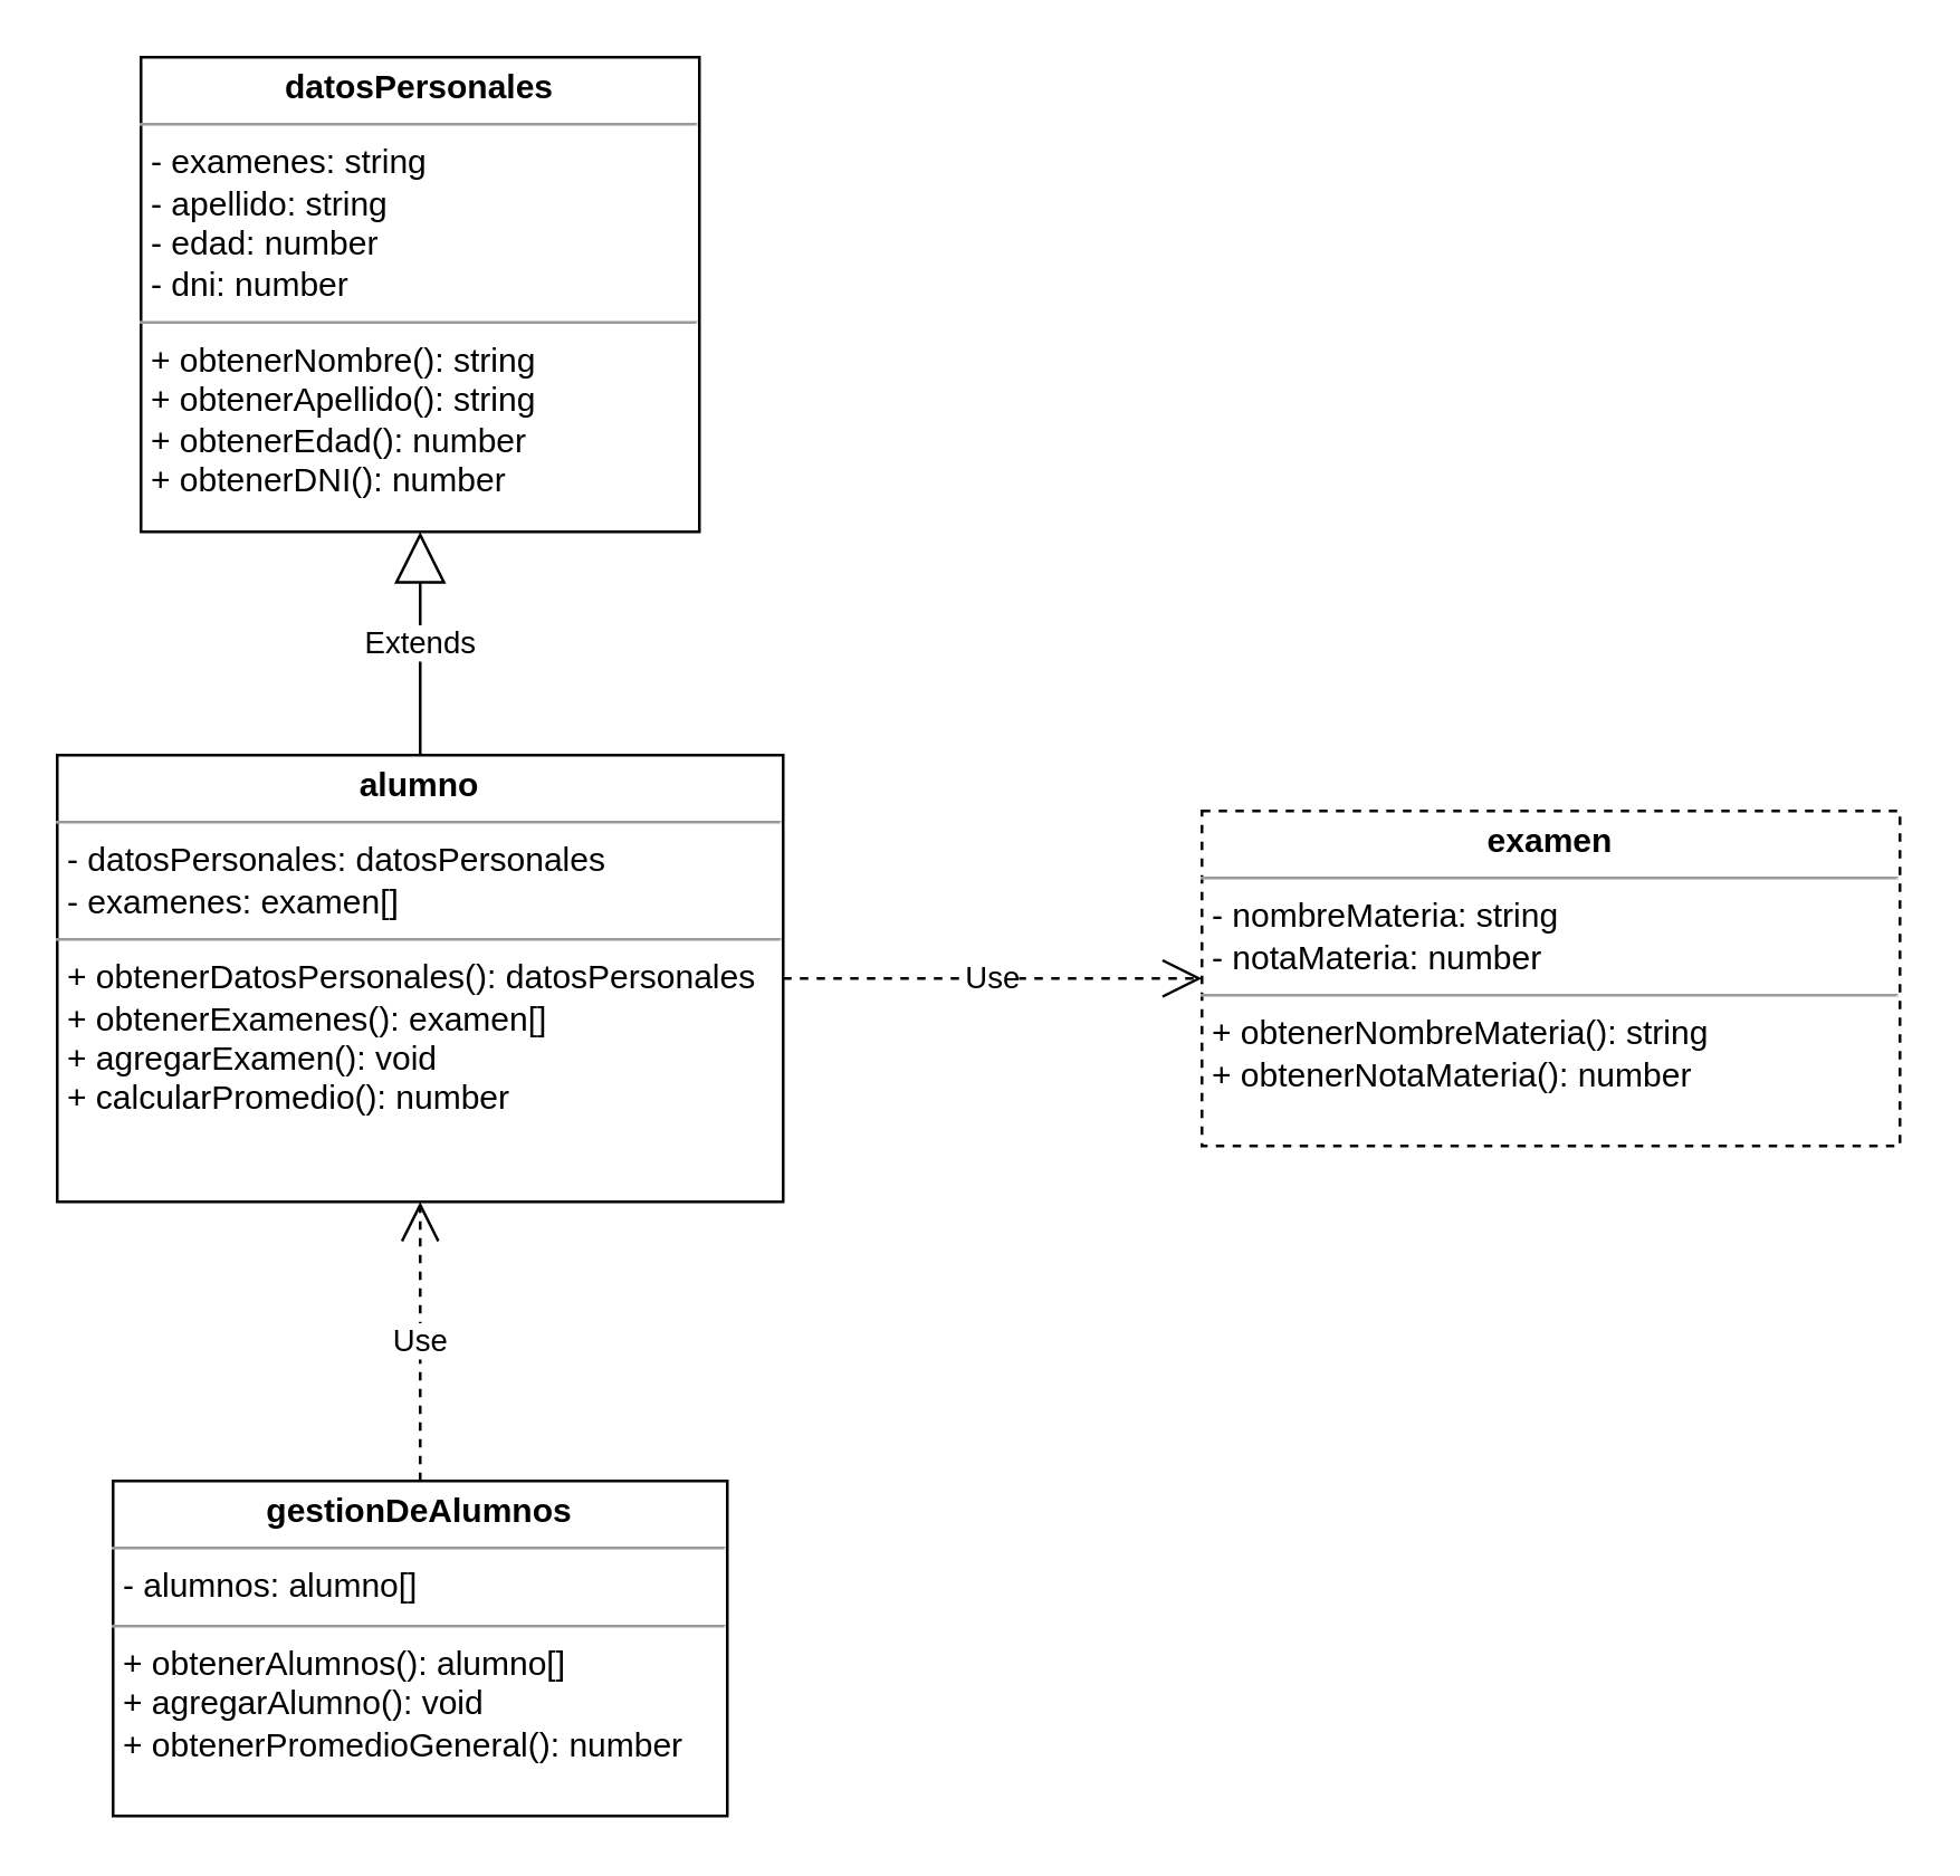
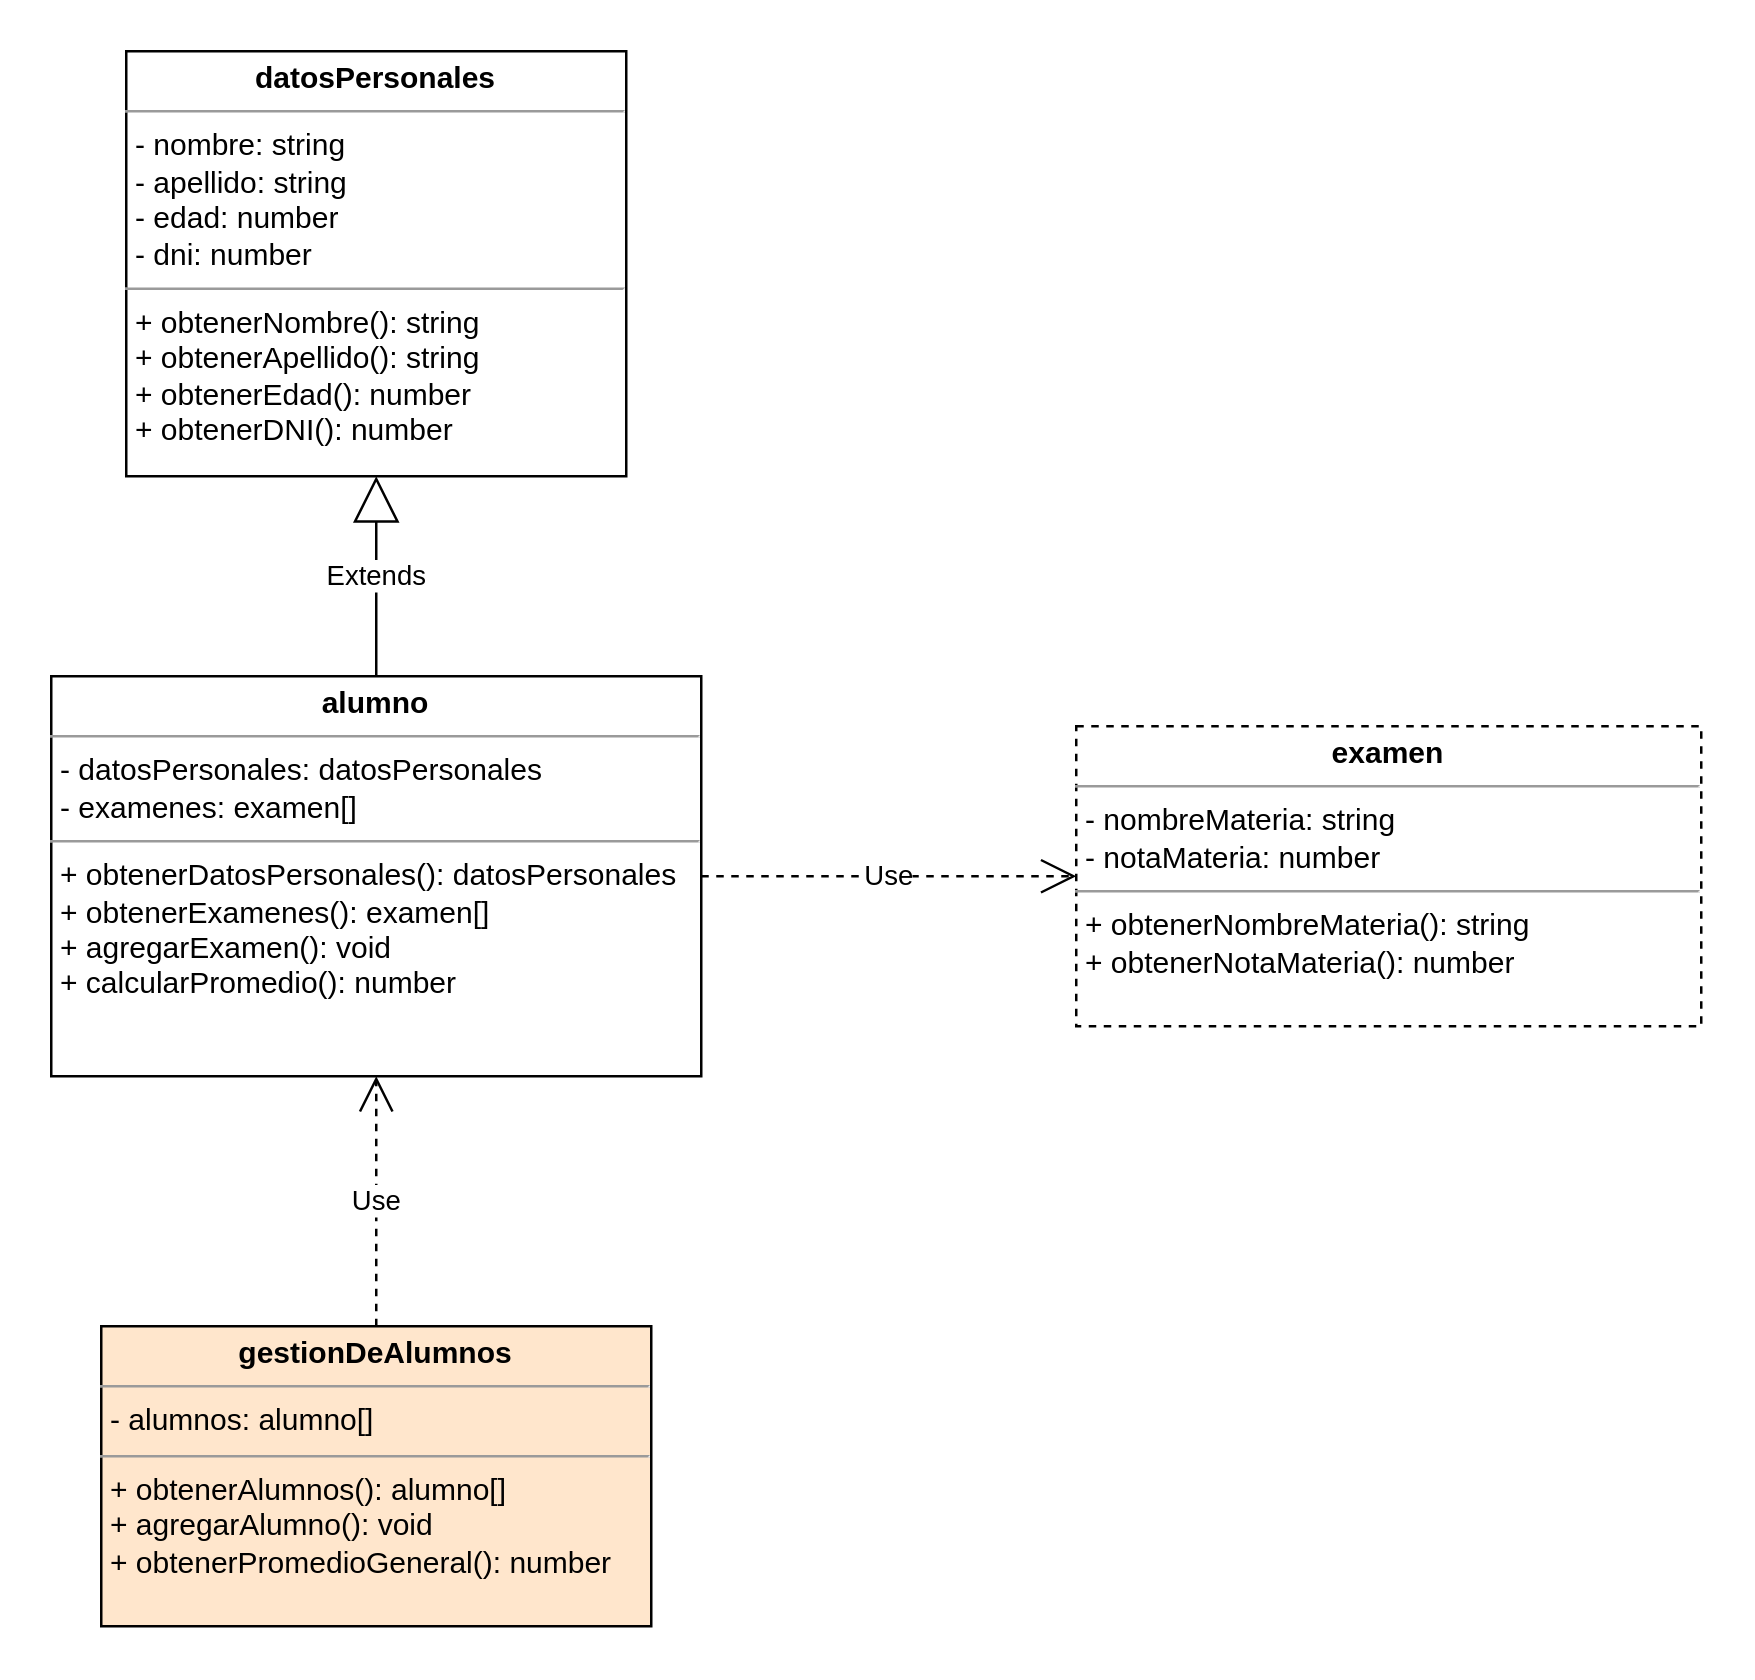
- <mxCell id="2" value="&lt;p style=&quot;margin:0px;margin-top:4px;text-align:center;&quot;&gt;&lt;b&gt;datosPersonales&lt;/b&gt;&lt;/p&gt;&lt;hr size=&quot;1&quot;&gt;&lt;p style=&quot;margin:0px;margin-left:4px;&quot;&gt;- examenes: string&lt;/p&gt;&lt;p style=&quot;margin:0px;margin-left:4px;&quot;&gt;- apellido: string&lt;/p&gt;&lt;p style=&quot;margin:0px;margin-left:4px;&quot;&gt;- edad: number&lt;/p&gt;&lt;p style=&quot;margin:0px;margin-left:4px;&quot;&gt;- dni: number&lt;/p&gt;&lt;hr size=&quot;1&quot;&gt;&lt;p style=&quot;margin:0px;margin-left:4px;&quot;&gt;+ obtenerNombre(): string&lt;/p&gt;&lt;p style=&quot;margin:0px;margin-left:4px;&quot;&gt;+ obtenerApellido(): string&lt;/p&gt;&lt;p style=&quot;margin:0px;margin-left:4px;&quot;&gt;+ obtenerEdad(): number&lt;/p&gt;&lt;p style=&quot;margin:0px;margin-left:4px;&quot;&gt;+ obtenerDNI(): number&lt;/p&gt;" style="verticalAlign=top;align=left;overflow=fill;fontSize=12;fontFamily=Helvetica;html=1;" vertex="1" parent="1"><mxGeometry x="50" y="20" width="200" height="170" as="geometry" /></mxCell>
+ <mxCell id="2" value="&lt;p style=&quot;margin:0px;margin-top:4px;text-align:center;&quot;&gt;&lt;b&gt;datosPersonales&lt;/b&gt;&lt;/p&gt;&lt;hr size=&quot;1&quot;&gt;&lt;p style=&quot;margin:0px;margin-left:4px;&quot;&gt;- nombre: string&lt;/p&gt;&lt;p style=&quot;margin:0px;margin-left:4px;&quot;&gt;- apellido: string&lt;/p&gt;&lt;p style=&quot;margin:0px;margin-left:4px;&quot;&gt;- edad: number&lt;/p&gt;&lt;p style=&quot;margin:0px;margin-left:4px;&quot;&gt;- dni: number&lt;/p&gt;&lt;hr size=&quot;1&quot;&gt;&lt;p style=&quot;margin:0px;margin-left:4px;&quot;&gt;+ obtenerNombre(): string&lt;/p&gt;&lt;p style=&quot;margin:0px;margin-left:4px;&quot;&gt;+ obtenerApellido(): string&lt;/p&gt;&lt;p style=&quot;margin:0px;margin-left:4px;&quot;&gt;+ obtenerEdad(): number&lt;/p&gt;&lt;p style=&quot;margin:0px;margin-left:4px;&quot;&gt;+ obtenerDNI(): number&lt;/p&gt;" style="verticalAlign=top;align=left;overflow=fill;fontSize=12;fontFamily=Helvetica;html=1;" vertex="1" parent="1"><mxGeometry x="50" y="20" width="200" height="170" as="geometry" /></mxCell>
- <mxCell id="5" value="&lt;p style=&quot;margin:0px;margin-top:4px;text-align:center;&quot;&gt;&lt;b&gt;gestionDeAlumnos&lt;/b&gt;&lt;/p&gt;&lt;hr size=&quot;1&quot;&gt;&lt;p style=&quot;margin:0px;margin-left:4px;&quot;&gt;- alumnos: alumno[]&lt;/p&gt;&lt;hr size=&quot;1&quot;&gt;&lt;p style=&quot;margin:0px;margin-left:4px;&quot;&gt;+ obtenerAlumnos(): alumno[]&lt;/p&gt;&lt;p style=&quot;margin:0px;margin-left:4px;&quot;&gt;+ agregarAlumno(): void&lt;/p&gt;&lt;p style=&quot;margin:0px;margin-left:4px;&quot;&gt;+ obtenerPromedioGeneral(): number&lt;/p&gt;" style="verticalAlign=top;align=left;overflow=fill;fontSize=12;fontFamily=Helvetica;html=1;" vertex="1" parent="1"><mxGeometry x="40" y="530" width="220" height="120" as="geometry" /></mxCell>
+ <mxCell id="5" value="&lt;p style=&quot;margin:0px;margin-top:4px;text-align:center;&quot;&gt;&lt;b&gt;gestionDeAlumnos&lt;/b&gt;&lt;/p&gt;&lt;hr size=&quot;1&quot;&gt;&lt;p style=&quot;margin:0px;margin-left:4px;&quot;&gt;- alumnos: alumno[]&lt;/p&gt;&lt;hr size=&quot;1&quot;&gt;&lt;p style=&quot;margin:0px;margin-left:4px;&quot;&gt;+ obtenerAlumnos(): alumno[]&lt;/p&gt;&lt;p style=&quot;margin:0px;margin-left:4px;&quot;&gt;+ agregarAlumno(): void&lt;/p&gt;&lt;p style=&quot;margin:0px;margin-left:4px;&quot;&gt;+ obtenerPromedioGeneral(): number&lt;/p&gt;" style="verticalAlign=top;align=left;overflow=fill;fontSize=12;fontFamily=Helvetica;html=1;fillColor=#ffe6cc;" vertex="1" parent="1"><mxGeometry x="40" y="530" width="220" height="120" as="geometry" /></mxCell>
